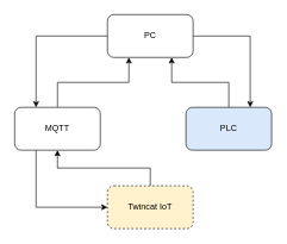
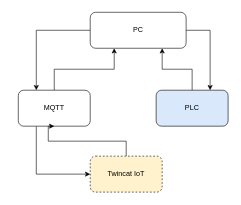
- <mxCell id="9" value="PC" style="rounded=1;whiteSpace=wrap;html=1;" vertex="1" parent="1"><mxGeometry x="150" y="20" width="120" height="60" as="geometry" /></mxCell>
+ <mxCell id="9" value="PC" style="rounded=1;whiteSpace=wrap;html=1;" vertex="1" parent="1"><mxGeometry x="150" y="20" width="160" height="60" as="geometry" /></mxCell>
- <mxCell id="6" value="MQTT" style="rounded=1;whiteSpace=wrap;html=1;" vertex="1" parent="1"><mxGeometry x="20" y="150" width="120" height="60" as="geometry" /></mxCell>
+ <mxCell id="6" value="MQTT" style="rounded=1;whiteSpace=wrap;html=1;" vertex="1" parent="1"><mxGeometry x="30" y="150" width="120" height="60" as="geometry" /></mxCell>
